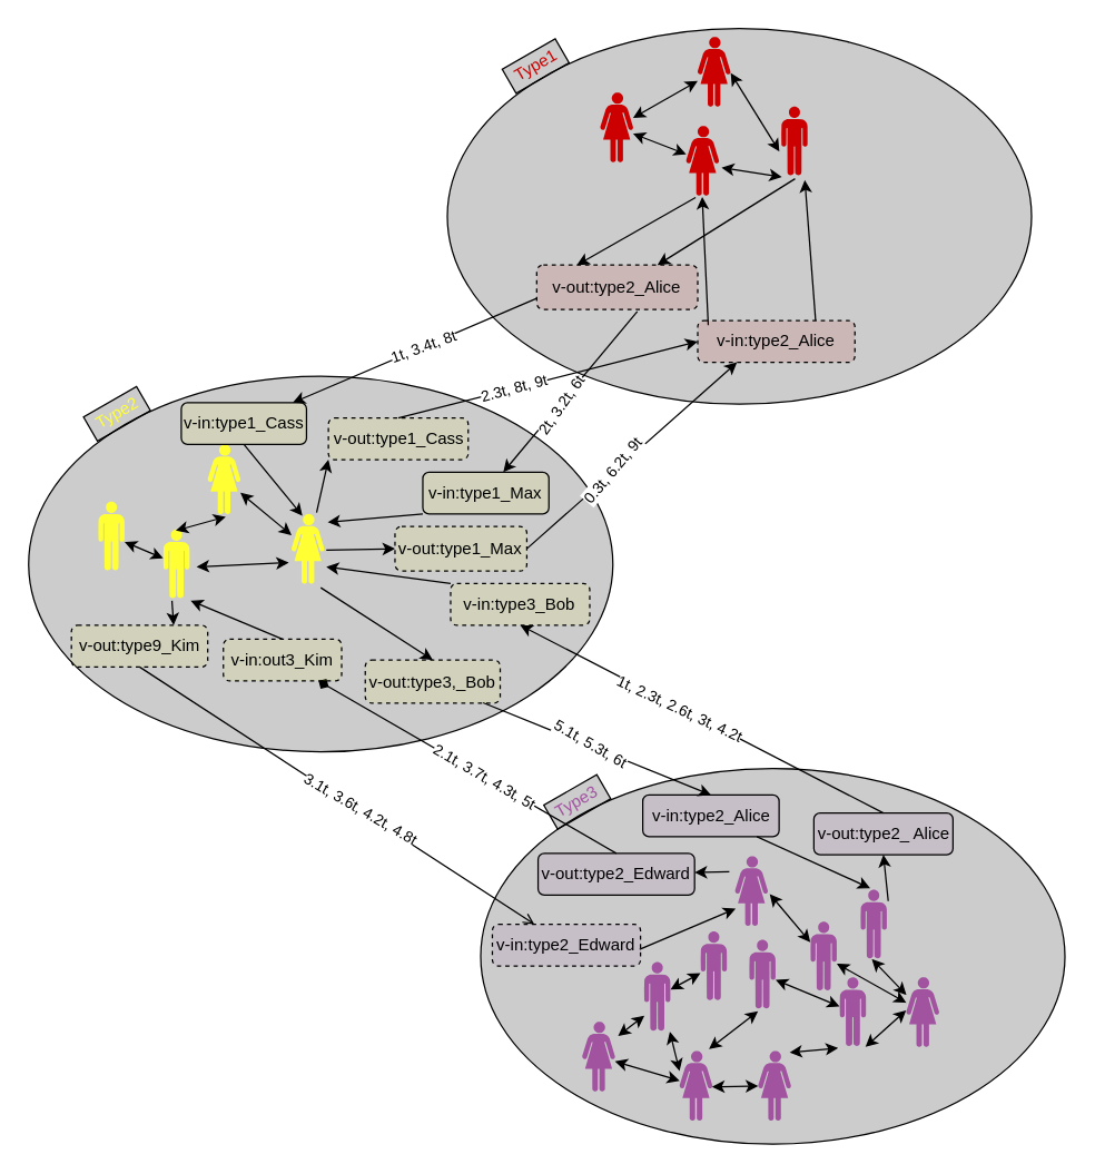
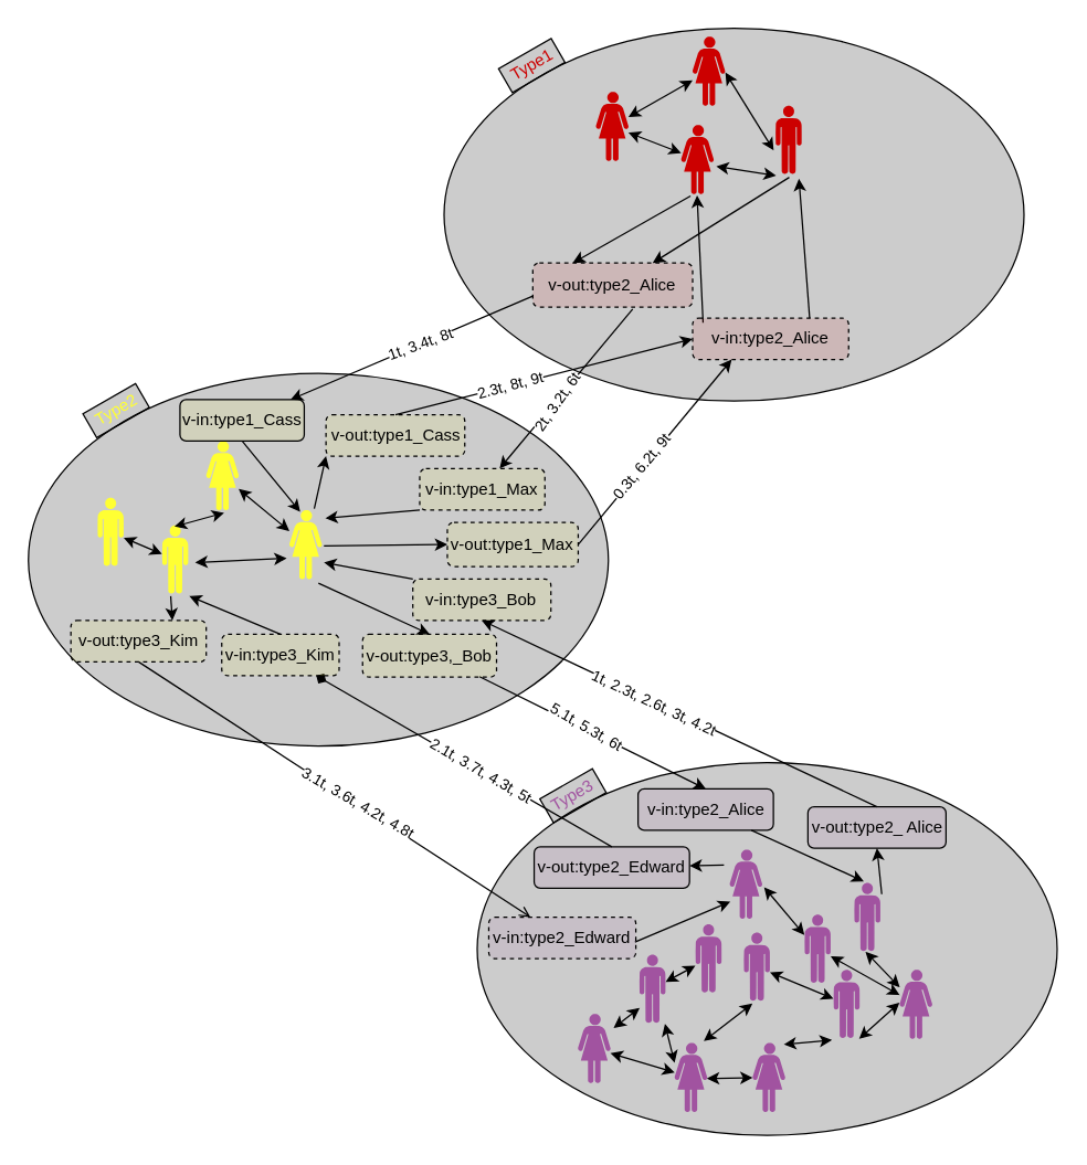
- <mxCell id="89" value="v-in:type1_Max" style="rounded=1;whiteSpace=wrap;html=1;dashed=0;strokeColor=default;align=center;verticalAlign=middle;fontFamily=Helvetica;fontSize=12;fontColor=default;fillColor=#FFFF33;fillOpacity=10;" parent="1" vertex="1"><mxGeometry x="303.38" y="339" width="90.62" height="30" as="geometry" /></mxCell>
+ <mxCell id="89" value="v-in:type1_Max" style="rounded=1;whiteSpace=wrap;html=1;dashed=1;strokeColor=default;align=center;verticalAlign=middle;fontFamily=Helvetica;fontSize=12;fontColor=default;fillColor=#FFFF33;fillOpacity=10;" parent="1" vertex="1"><mxGeometry x="303.38" y="339" width="90.62" height="30" as="geometry" /></mxCell>
- <mxCell id="60" value="v-out:type1_Max" style="rounded=1;whiteSpace=wrap;html=1;dashed=1;strokeColor=default;align=center;verticalAlign=middle;fontFamily=Helvetica;fontSize=12;fontColor=default;fillColor=#FFFF33;fillOpacity=10;" parent="1" vertex="1"><mxGeometry x="283.38" y="378" width="94.76" height="32" as="geometry" /></mxCell>
+ <mxCell id="60" value="v-out:type1_Max" style="rounded=1;whiteSpace=wrap;html=1;dashed=1;strokeColor=default;align=center;verticalAlign=middle;fontFamily=Helvetica;fontSize=12;fontColor=default;fillColor=#FFFF33;fillOpacity=10;" parent="1" vertex="1"><mxGeometry x="323.38" y="378" width="94.76" height="32" as="geometry" /></mxCell>
- <mxCell id="82" value="v-in:type3_Bob" style="rounded=1;whiteSpace=wrap;html=1;dashed=1;strokeColor=default;align=center;verticalAlign=middle;fontFamily=Helvetica;fontSize=12;fontColor=default;fillColor=#FFFF33;fillOpacity=10;" parent="1" vertex="1"><mxGeometry x="323.38" y="419" width="100" height="30" as="geometry" /></mxCell>
+ <mxCell id="82" value="v-in:type3_Bob" style="rounded=1;whiteSpace=wrap;html=1;dashed=1;strokeColor=default;align=center;verticalAlign=middle;fontFamily=Helvetica;fontSize=12;fontColor=default;fillColor=#FFFF33;fillOpacity=10;" parent="1" vertex="1"><mxGeometry x="298.38" y="419" width="100" height="30" as="geometry" /></mxCell>
- <mxCell id="71" value="v-out:type9_Kim" style="rounded=1;whiteSpace=wrap;html=1;dashed=1;strokeColor=default;align=center;verticalAlign=middle;fontFamily=Helvetica;fontSize=12;fontColor=default;fillColor=#FFFF33;fillOpacity=10;" parent="1" vertex="1"><mxGeometry x="50.75" y="449" width="98" height="30" as="geometry" /></mxCell>
+ <mxCell id="71" value="v-out:type3_Kim" style="rounded=1;whiteSpace=wrap;html=1;dashed=1;strokeColor=default;align=center;verticalAlign=middle;fontFamily=Helvetica;fontSize=12;fontColor=default;fillColor=#FFFF33;fillOpacity=10;" parent="1" vertex="1"><mxGeometry x="50.75" y="449" width="98" height="30" as="geometry" /></mxCell>
- <mxCell id="86" value="v-in:out3_Kim" style="rounded=1;whiteSpace=wrap;html=1;dashed=1;strokeColor=default;align=center;verticalAlign=middle;fontFamily=Helvetica;fontSize=12;fontColor=default;fillColor=#FFFF33;fillOpacity=10;" parent="1" vertex="1"><mxGeometry x="160" y="459" width="85" height="30" as="geometry" /></mxCell>
+ <mxCell id="86" value="v-in:type3_Kim" style="rounded=1;whiteSpace=wrap;html=1;dashed=1;strokeColor=default;align=center;verticalAlign=middle;fontFamily=Helvetica;fontSize=12;fontColor=default;fillColor=#FFFF33;fillOpacity=10;" parent="1" vertex="1"><mxGeometry x="160" y="459" width="85" height="30" as="geometry" /></mxCell>
- <mxCell id="85" value="v-out:type3,_Bob" style="rounded=1;whiteSpace=wrap;html=1;dashed=1;strokeColor=default;align=center;verticalAlign=middle;fontFamily=Helvetica;fontSize=12;fontColor=default;fillColor=#FFFF33;fillOpacity=10;" parent="1" vertex="1"><mxGeometry x="262" y="474" width="97" height="31" as="geometry" /></mxCell>
+ <mxCell id="85" value="v-out:type3,_Bob" style="rounded=1;whiteSpace=wrap;html=1;dashed=1;strokeColor=default;align=center;verticalAlign=middle;fontFamily=Helvetica;fontSize=12;fontColor=default;fillColor=#FFFF33;fillOpacity=10;" parent="1" vertex="1"><mxGeometry x="262" y="459" width="97" height="31" as="geometry" /></mxCell>
